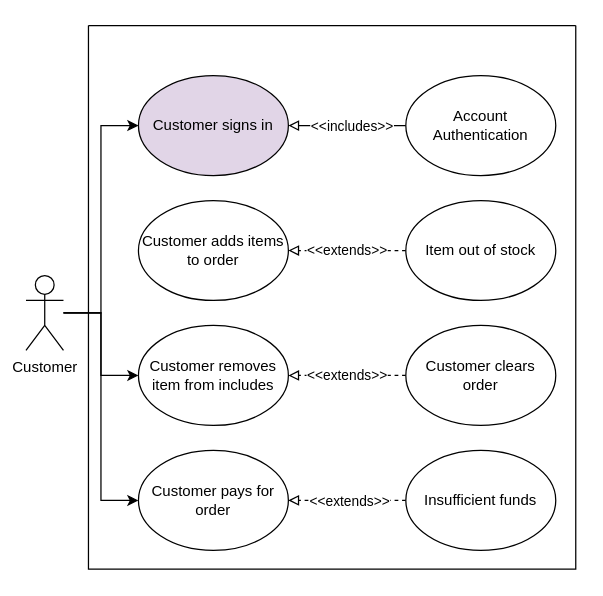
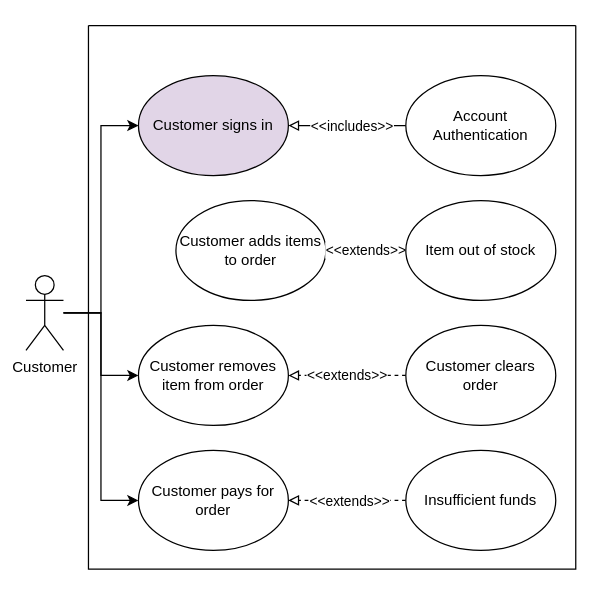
- <mxCell id="2" value="Customer adds items to order" style="ellipse;whiteSpace=wrap;html=1;" vertex="1" parent="1"><mxGeometry x="110" y="160" width="120" height="80" as="geometry" /></mxCell>
+ <mxCell id="2" value="Customer adds items to order" style="ellipse;whiteSpace=wrap;html=1;" vertex="1" parent="1"><mxGeometry x="140" y="160" width="120" height="80" as="geometry" /></mxCell>
- <mxCell id="7" value="Customer removes item from includes" style="ellipse;whiteSpace=wrap;html=1;" vertex="1" parent="1"><mxGeometry x="110" y="260" width="120" height="80" as="geometry" /></mxCell>
+ <mxCell id="7" value="Customer removes item from order" style="ellipse;whiteSpace=wrap;html=1;" vertex="1" parent="1"><mxGeometry x="110" y="260" width="120" height="80" as="geometry" /></mxCell>
